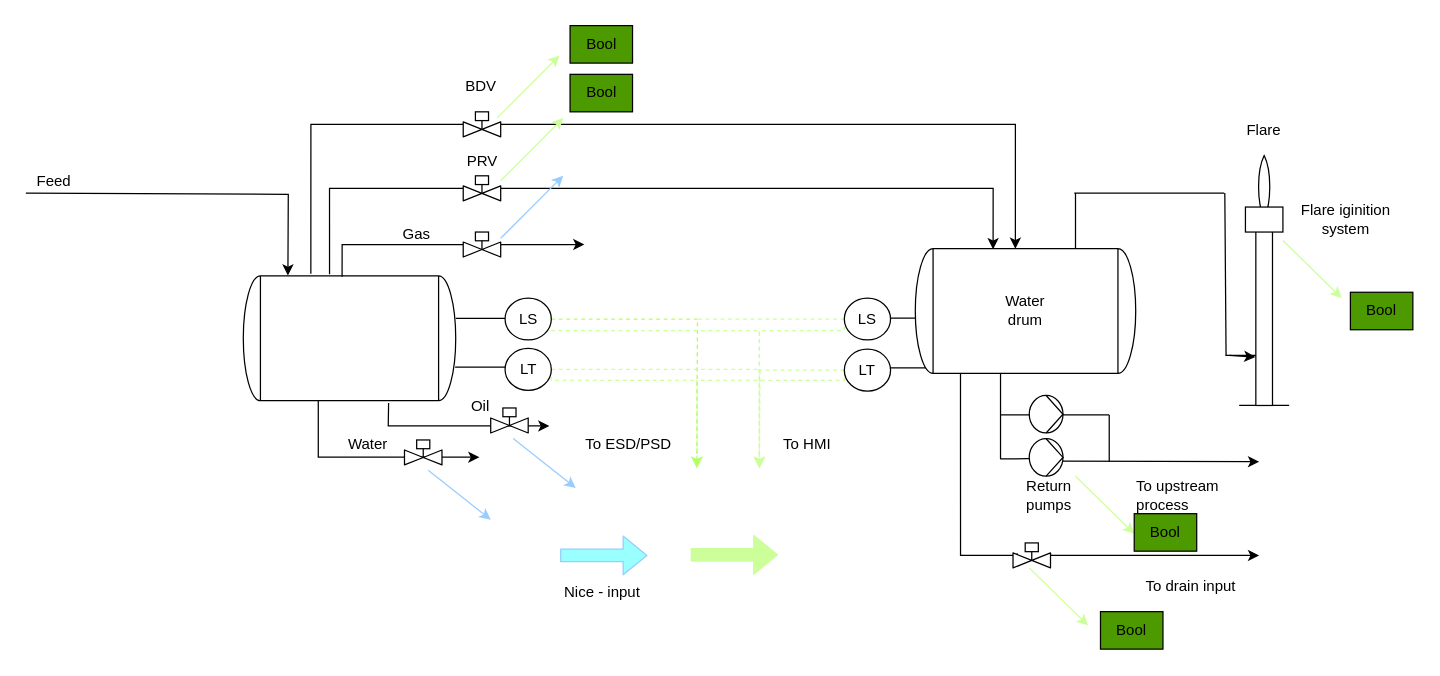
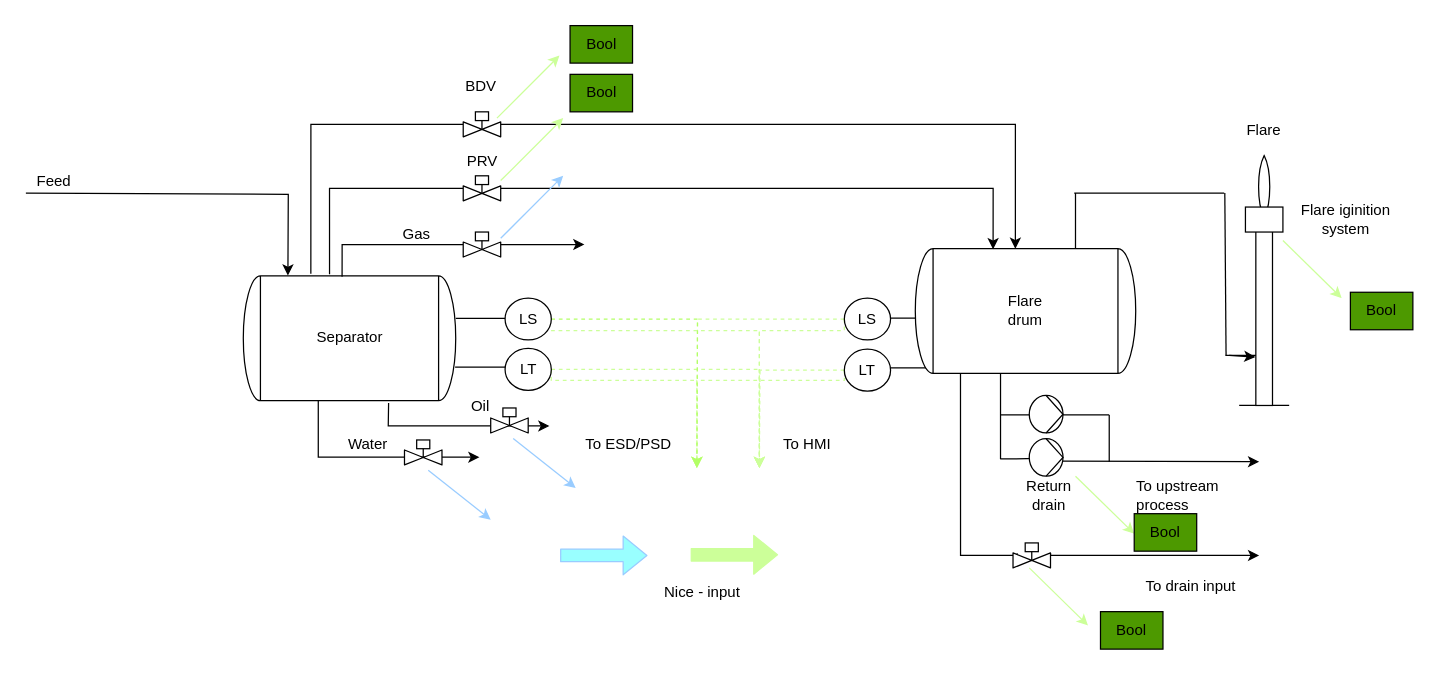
- <mxCell id="22" value="Water drum" style="text;html=1;strokeColor=none;fillColor=none;align=center;verticalAlign=middle;whiteSpace=wrap;rounded=0;" vertex="1" parent="1"><mxGeometry x="791" y="233.4" width="58" height="30" as="geometry" /></mxCell>
+ <mxCell id="22" value="Flare drum" style="text;html=1;strokeColor=none;fillColor=none;align=center;verticalAlign=middle;whiteSpace=wrap;rounded=0;" vertex="1" parent="1"><mxGeometry x="791" y="233.4" width="58" height="30" as="geometry" /></mxCell>
+ <mxCell id="54" value="Separator" style="text;html=1;align=center;verticalAlign=middle;resizable=0;points=[];autosize=1;strokeColor=none;fillColor=none;" vertex="1" parent="1"><mxGeometry x="239" y="255.2" width="80" height="30" as="geometry" /></mxCell>
- <mxCell id="23" value="Return pumps" style="text;html=1;strokeColor=none;fillColor=none;align=center;verticalAlign=middle;whiteSpace=wrap;rounded=0;" vertex="1" parent="1"><mxGeometry x="810" y="380.6" width="58" height="30" as="geometry" /></mxCell>
+ <mxCell id="23" value="Return drain" style="text;html=1;strokeColor=none;fillColor=none;align=center;verticalAlign=middle;whiteSpace=wrap;rounded=0;" vertex="1" parent="1"><mxGeometry x="810" y="380.6" width="58" height="30" as="geometry" /></mxCell>
- <mxCell id="82" value="Nice - input" style="text;html=1;align=center;verticalAlign=middle;resizable=0;points=[];autosize=1;strokeColor=none;fillColor=none;" vertex="1" parent="1"><mxGeometry x="440.5" y="459" width="80" height="30" as="geometry" /></mxCell>
+ <mxCell id="82" value="Nice - input" style="text;html=1;align=center;verticalAlign=middle;resizable=0;points=[];autosize=1;strokeColor=none;fillColor=none;" vertex="1" parent="1"><mxGeometry x="520.5" y="459" width="80" height="30" as="geometry" /></mxCell>
